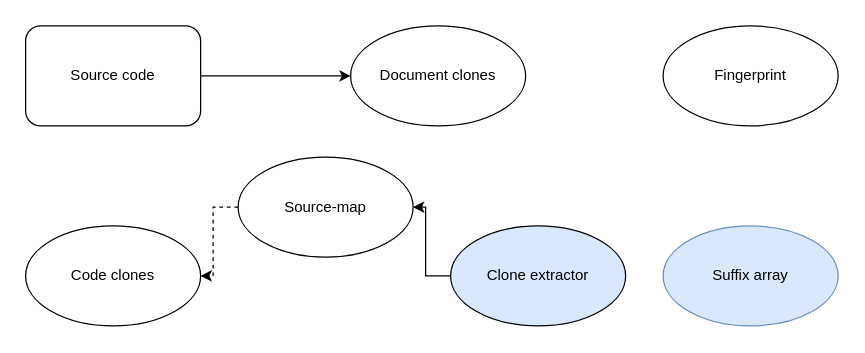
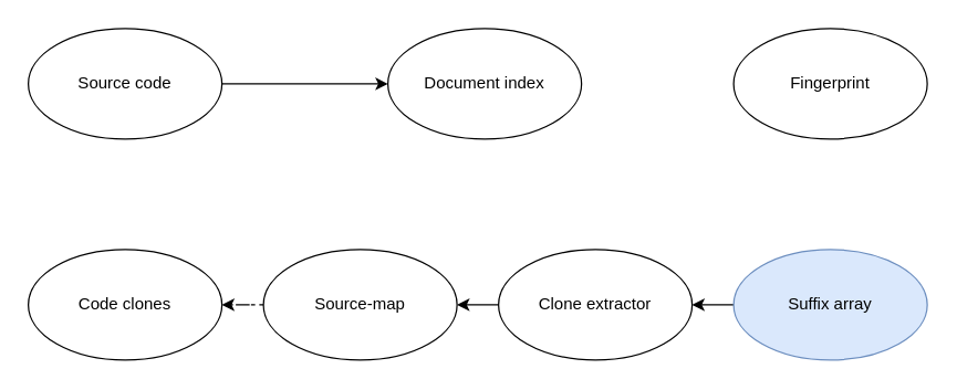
- <mxCell id="3" value="Source code" style="whiteSpace=wrap;html=1;rounded=1;" vertex="1" parent="1"><mxGeometry x="20" y="20" width="140" height="80" as="geometry" /></mxCell>
+ <mxCell id="3" value="Source code" style="ellipse;whiteSpace=wrap;html=1;" vertex="1" parent="1"><mxGeometry x="20" y="20" width="140" height="80" as="geometry" /></mxCell>
- <mxCell id="4" value="Document clones" style="ellipse;whiteSpace=wrap;html=1;" vertex="1" parent="1"><mxGeometry x="280" y="20" width="140" height="80" as="geometry" /></mxCell>
+ <mxCell id="4" value="Document index" style="ellipse;whiteSpace=wrap;html=1;" vertex="1" parent="1"><mxGeometry x="280" y="20" width="140" height="80" as="geometry" /></mxCell>
- <mxCell id="11" value="Source-map" style="ellipse;whiteSpace=wrap;html=1;" vertex="1" parent="1"><mxGeometry x="190" y="125" width="140" height="80" as="geometry" /></mxCell>
+ <mxCell id="11" value="Source-map" style="ellipse;whiteSpace=wrap;html=1;" vertex="1" parent="1"><mxGeometry x="190" y="180" width="140" height="80" as="geometry" /></mxCell>
- <mxCell id="9" value="Clone extractor" style="ellipse;whiteSpace=wrap;html=1;fillColor=#dae8fc;" vertex="1" parent="1"><mxGeometry x="360" y="180" width="140" height="80" as="geometry" /></mxCell>
+ <mxCell id="9" value="Clone extractor" style="ellipse;whiteSpace=wrap;html=1;" vertex="1" parent="1"><mxGeometry x="360" y="180" width="140" height="80" as="geometry" /></mxCell>
+ <mxCell id="6" value="" style="edgeStyle=orthogonalEdgeStyle;rounded=0;orthogonalLoop=1;jettySize=auto;html=1;" edge="1" parent="1" source="7" target="9"><mxGeometry relative="1" as="geometry" /></mxCell>
